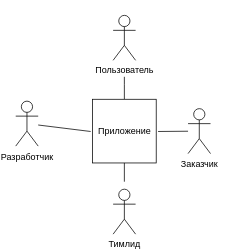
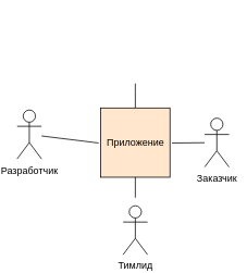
- <mxCell id="10" value="Пользователь&lt;br&gt;" style="shape=umlActor;verticalLabelPosition=bottom;verticalAlign=top;html=1;outlineConnect=0;" vertex="1" parent="1"><mxGeometry x="150" y="20" width="30" height="60" as="geometry" /></mxCell>
- <mxCell id="4" value="Приложение" style="whiteSpace=wrap;html=1;aspect=fixed;" parent="1" vertex="1"><mxGeometry x="122.5" y="132" width="85" height="85" as="geometry" /></mxCell>
+ <mxCell id="4" value="Приложение" style="whiteSpace=wrap;html=1;aspect=fixed;fillColor=#ffe6cc;" parent="1" vertex="1"><mxGeometry x="122.5" y="132" width="85" height="85" as="geometry" /></mxCell>
